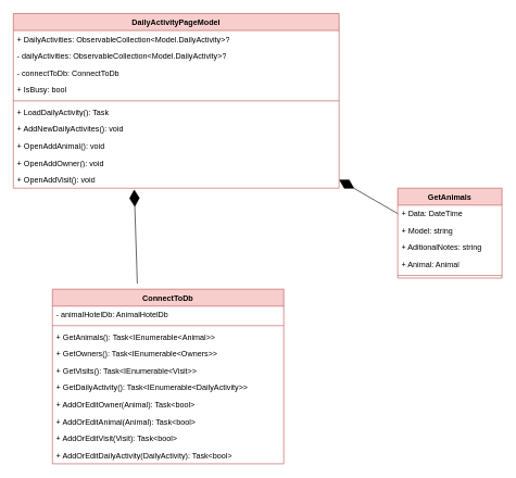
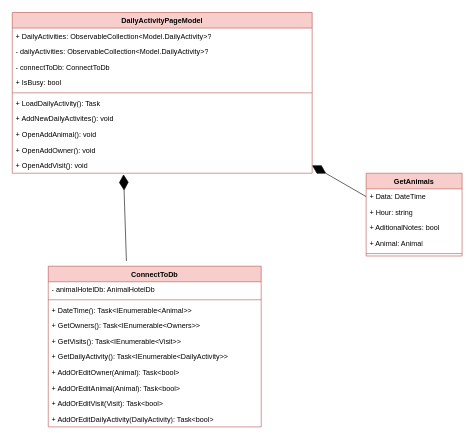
- <mxCell id="15" value="+ Model: string" style="text;strokeColor=none;fillColor=none;align=left;verticalAlign=top;spacingLeft=4;spacingRight=4;overflow=hidden;rotatable=0;points=[[0,0.5],[1,0.5]];portConstraint=eastwest;whiteSpace=wrap;html=1;" vertex="1" parent="13"><mxGeometry y="52" width="160" height="26" as="geometry" /></mxCell>
+ <mxCell id="15" value="+ Hour: string" style="text;strokeColor=none;fillColor=none;align=left;verticalAlign=top;spacingLeft=4;spacingRight=4;overflow=hidden;rotatable=0;points=[[0,0.5],[1,0.5]];portConstraint=eastwest;whiteSpace=wrap;html=1;" vertex="1" parent="13"><mxGeometry y="52" width="160" height="26" as="geometry" /></mxCell>
- <mxCell id="16" value="+ AditionalNotes: string" style="text;strokeColor=none;fillColor=none;align=left;verticalAlign=top;spacingLeft=4;spacingRight=4;overflow=hidden;rotatable=0;points=[[0,0.5],[1,0.5]];portConstraint=eastwest;whiteSpace=wrap;html=1;" vertex="1" parent="13"><mxGeometry y="78" width="160" height="26" as="geometry" /></mxCell>
+ <mxCell id="16" value="+ AditionalNotes: bool" style="text;strokeColor=none;fillColor=none;align=left;verticalAlign=top;spacingLeft=4;spacingRight=4;overflow=hidden;rotatable=0;points=[[0,0.5],[1,0.5]];portConstraint=eastwest;whiteSpace=wrap;html=1;" vertex="1" parent="13"><mxGeometry y="78" width="160" height="26" as="geometry" /></mxCell>
- <mxCell id="22" value="+ GetAnimals(): Task&amp;lt;IEnumerable&amp;lt;Animal&amp;gt;&amp;gt;" style="text;strokeColor=none;fillColor=none;align=left;verticalAlign=top;spacingLeft=4;spacingRight=4;overflow=hidden;rotatable=0;points=[[0,0.5],[1,0.5]];portConstraint=eastwest;whiteSpace=wrap;html=1;" vertex="1" parent="19"><mxGeometry y="60" width="355" height="26" as="geometry" /></mxCell>
+ <mxCell id="22" value="+ DateTime(): Task&amp;lt;IEnumerable&amp;lt;Animal&amp;gt;&amp;gt;" style="text;strokeColor=none;fillColor=none;align=left;verticalAlign=top;spacingLeft=4;spacingRight=4;overflow=hidden;rotatable=0;points=[[0,0.5],[1,0.5]];portConstraint=eastwest;whiteSpace=wrap;html=1;" vertex="1" parent="19"><mxGeometry y="60" width="355" height="26" as="geometry" /></mxCell>
